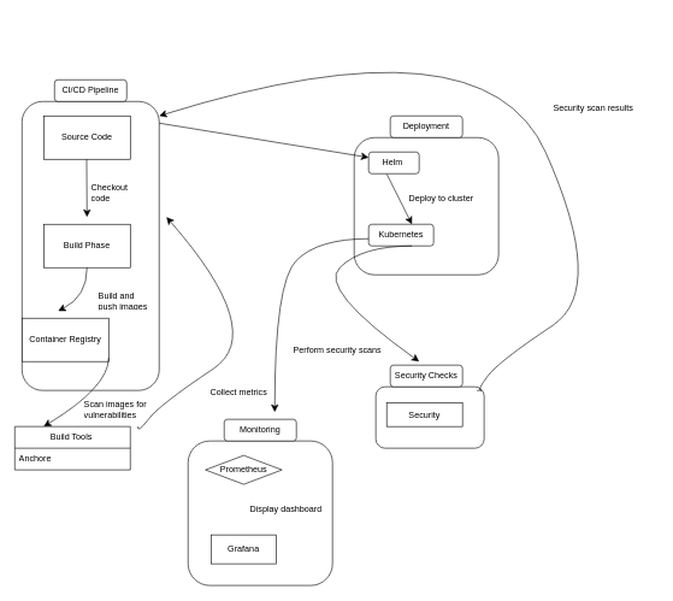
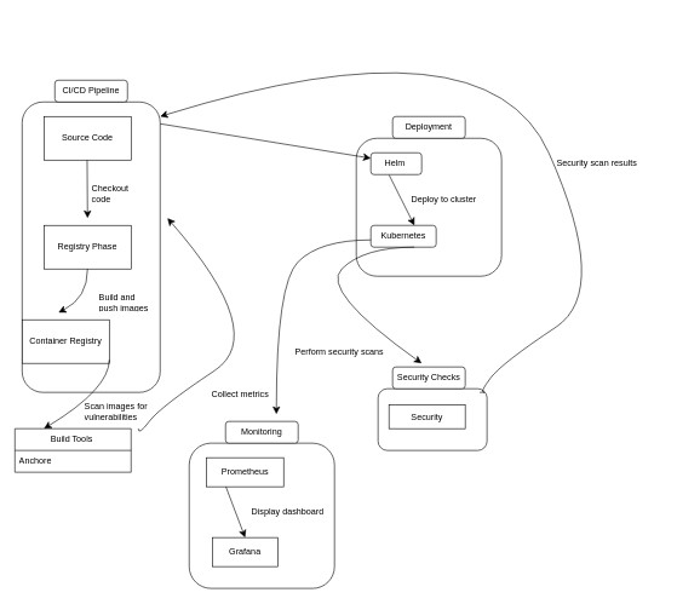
- <mxCell id="37" value="Security scan results&amp;nbsp;&lt;br&gt;" style="text;strokeColor=none;fillColor=none;align=left;verticalAlign=middle;spacingLeft=4;spacingRight=4;overflow=hidden;points=[[0,0.5],[1,0.5]];portConstraint=eastwest;rotatable=0;whiteSpace=wrap;html=1;" vertex="1" parent="1"><mxGeometry x="760" y="135" width="150" height="30" as="geometry" /></mxCell>
+ <mxCell id="37" value="Security scan results&amp;nbsp;&lt;br&gt;" style="text;strokeColor=none;fillColor=none;align=left;verticalAlign=middle;spacingLeft=4;spacingRight=4;overflow=hidden;points=[[0,0.5],[1,0.5]];portConstraint=eastwest;rotatable=0;whiteSpace=wrap;html=1;" vertex="1" parent="1"><mxGeometry x="760" y="210" width="150" height="30" as="geometry" /></mxCell>
- <mxCell id="5" value="Build Phase" style="rounded=0;whiteSpace=wrap;html=1;" vertex="1" parent="1"><mxGeometry x="60" y="310" width="120" height="60" as="geometry" /></mxCell>
+ <mxCell id="5" value="Registry Phase" style="rounded=0;whiteSpace=wrap;html=1;" vertex="1" parent="1"><mxGeometry x="60" y="310" width="120" height="60" as="geometry" /></mxCell>
- <mxCell id="25" value="Prometheus" style="rhombus;whiteSpace=wrap;html=1;" vertex="1" parent="1"><mxGeometry x="284" y="630" width="106" height="40" as="geometry" /></mxCell>
+ <mxCell id="25" value="Prometheus" style="rounded=0;whiteSpace=wrap;html=1;" vertex="1" parent="1"><mxGeometry x="284" y="630" width="106" height="40" as="geometry" /></mxCell>
+ <mxCell id="27" value="" style="endArrow=classic;html=1;rounded=0;fontSize=12;startSize=8;endSize=8;entryX=0.5;entryY=0;entryDx=0;entryDy=0;exitX=0.25;exitY=1;exitDx=0;exitDy=0;" edge="1" parent="1" source="25" target="26"><mxGeometry width="50" height="50" relative="1" as="geometry"><mxPoint x="292" y="720" as="sourcePoint" /><mxPoint x="342" y="670" as="targetPoint" /></mxGeometry></mxCell>
